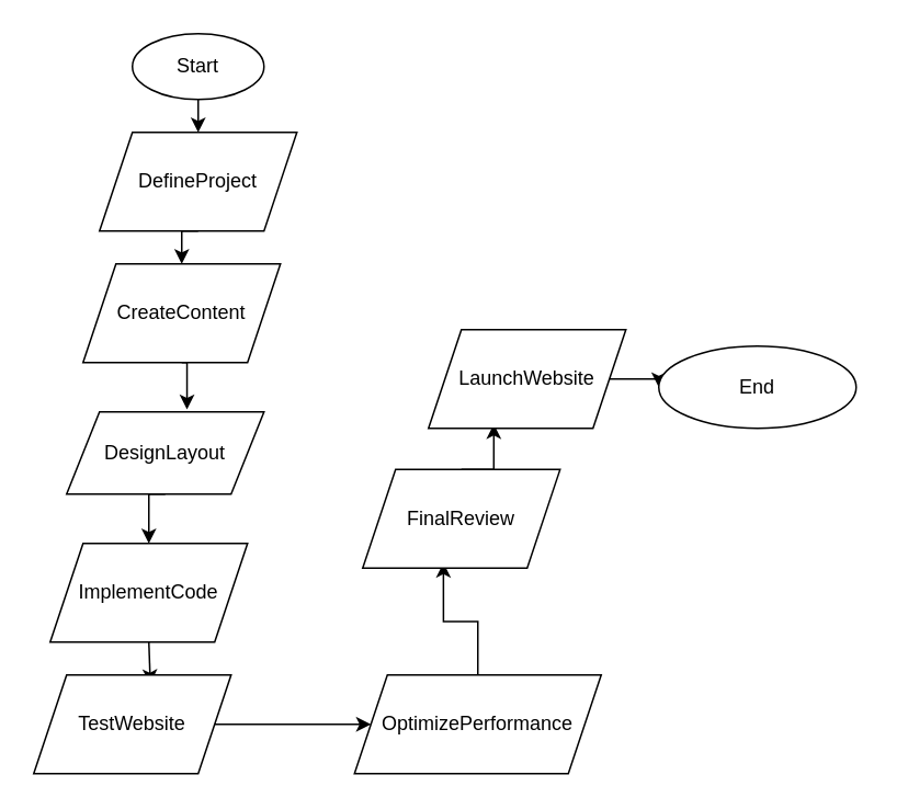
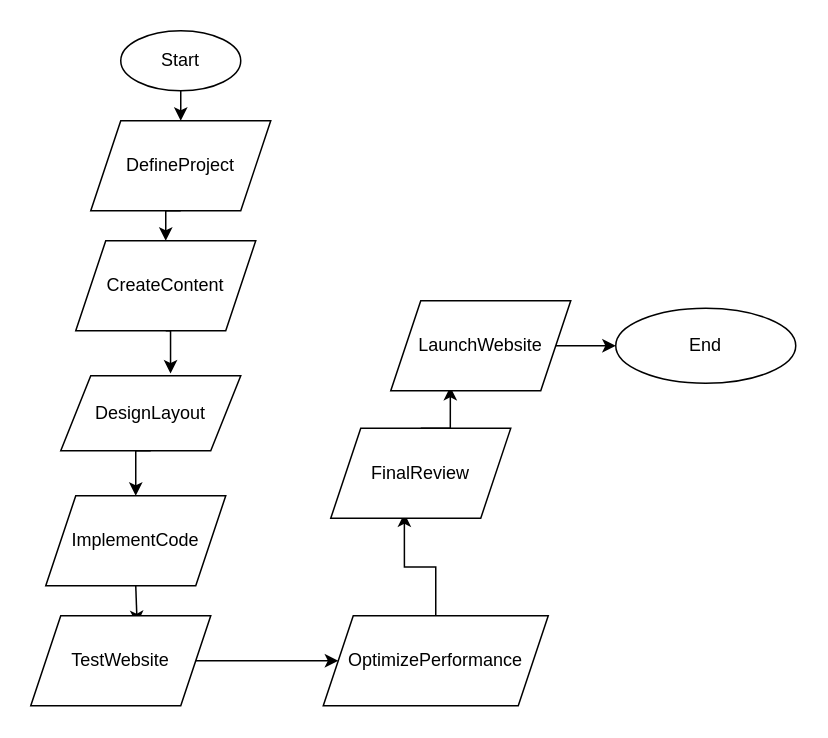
- <mxCell id="20" value="End" style="ellipse;whiteSpace=wrap;html=1;" vertex="1" parent="1"><mxGeometry x="400" y="210" width="120" height="50" as="geometry" /></mxCell>
+ <mxCell id="20" value="End" style="ellipse;whiteSpace=wrap;html=1;" vertex="1" parent="1"><mxGeometry x="410" y="205" width="120" height="50" as="geometry" /></mxCell>
